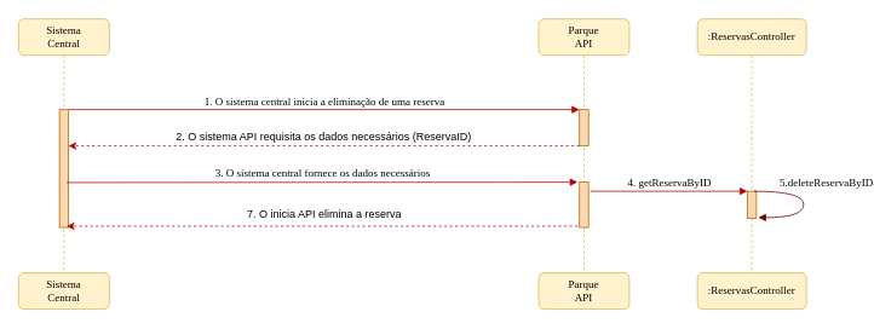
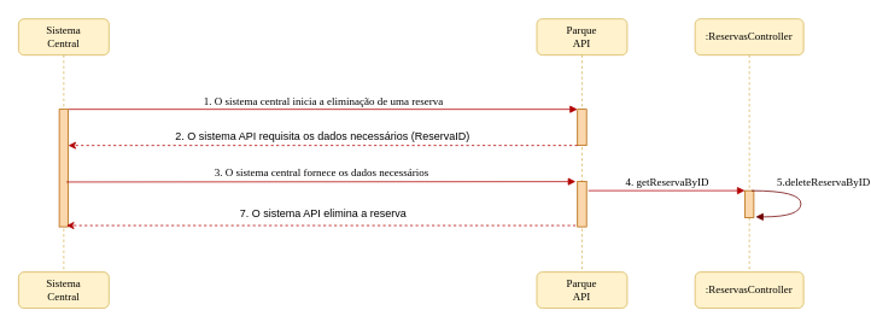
- <mxCell id="7" value="7. O inicia API elimina a reserva" style="text;html=1;strokeColor=none;fillColor=none;align=center;verticalAlign=middle;whiteSpace=wrap;rounded=0;" parent="1" vertex="1"><mxGeometry x="111.5" y="226" width="490" height="20" as="geometry" /></mxCell>
+ <mxCell id="7" value="7. O sistema API elimina a reserva" style="text;html=1;strokeColor=none;fillColor=none;align=center;verticalAlign=middle;whiteSpace=wrap;rounded=0;" parent="1" vertex="1"><mxGeometry x="111.5" y="226" width="490" height="20" as="geometry" /></mxCell>
